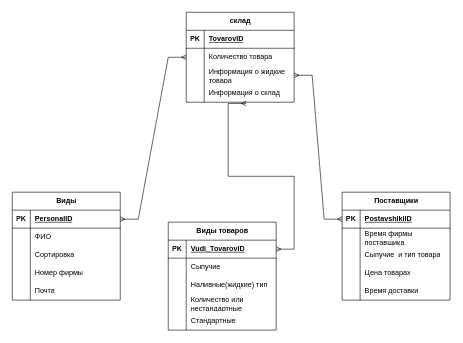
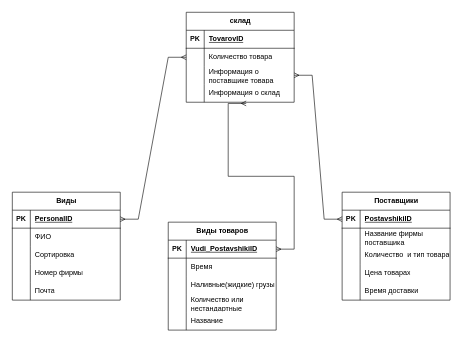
- <mxCell id="11" value="Информация о жидкие товара" style="shape=partialRectangle;connectable=0;fillColor=none;top=0;left=0;bottom=0;right=0;align=left;spacingLeft=6;overflow=hidden;whiteSpace=wrap;html=1;" parent="9" vertex="1"><mxGeometry x="30" width="150" height="30" as="geometry"><mxRectangle width="150" height="30" as="alternateBounds" /></mxGeometry></mxCell>
+ <mxCell id="11" value="Информация о поставщике товара" style="shape=partialRectangle;connectable=0;fillColor=none;top=0;left=0;bottom=0;right=0;align=left;spacingLeft=6;overflow=hidden;whiteSpace=wrap;html=1;" parent="9" vertex="1"><mxGeometry x="30" width="150" height="30" as="geometry"><mxRectangle width="150" height="30" as="alternateBounds" /></mxGeometry></mxCell>
- <mxCell id="53" value="Время фирмы поставщика" style="shape=partialRectangle;connectable=0;fillColor=none;top=0;left=0;bottom=0;right=0;align=left;spacingLeft=6;overflow=hidden;whiteSpace=wrap;html=1;" parent="51" vertex="1"><mxGeometry x="30" width="150" height="30" as="geometry"><mxRectangle width="150" height="30" as="alternateBounds" /></mxGeometry></mxCell>
+ <mxCell id="53" value="Название фирмы поставщика" style="shape=partialRectangle;connectable=0;fillColor=none;top=0;left=0;bottom=0;right=0;align=left;spacingLeft=6;overflow=hidden;whiteSpace=wrap;html=1;" parent="51" vertex="1"><mxGeometry x="30" width="150" height="30" as="geometry"><mxRectangle width="150" height="30" as="alternateBounds" /></mxGeometry></mxCell>
- <mxCell id="34" value="Vudi_TovarovID" style="shape=partialRectangle;connectable=0;fillColor=none;top=0;left=0;bottom=0;right=0;align=left;spacingLeft=6;fontStyle=5;overflow=hidden;whiteSpace=wrap;html=1;" parent="32" vertex="1"><mxGeometry x="30" width="150" height="30" as="geometry"><mxRectangle width="150" height="30" as="alternateBounds" /></mxGeometry></mxCell>
+ <mxCell id="34" value="Vudi_PostavshikiID" style="shape=partialRectangle;connectable=0;fillColor=none;top=0;left=0;bottom=0;right=0;align=left;spacingLeft=6;fontStyle=5;overflow=hidden;whiteSpace=wrap;html=1;" parent="32" vertex="1"><mxGeometry x="30" width="150" height="30" as="geometry"><mxRectangle width="150" height="30" as="alternateBounds" /></mxGeometry></mxCell>
- <mxCell id="56" value="Сыпучие&amp;nbsp; и тип товара" style="shape=partialRectangle;connectable=0;fillColor=none;top=0;left=0;bottom=0;right=0;align=left;spacingLeft=6;overflow=hidden;whiteSpace=wrap;html=1;" parent="54" vertex="1"><mxGeometry x="30" width="150" height="30" as="geometry"><mxRectangle width="150" height="30" as="alternateBounds" /></mxGeometry></mxCell>
+ <mxCell id="56" value="Количество&amp;nbsp; и тип товара" style="shape=partialRectangle;connectable=0;fillColor=none;top=0;left=0;bottom=0;right=0;align=left;spacingLeft=6;overflow=hidden;whiteSpace=wrap;html=1;" parent="54" vertex="1"><mxGeometry x="30" width="150" height="30" as="geometry"><mxRectangle width="150" height="30" as="alternateBounds" /></mxGeometry></mxCell>
- <mxCell id="37" value="Сыпучие" style="shape=partialRectangle;connectable=0;fillColor=none;top=0;left=0;bottom=0;right=0;align=left;spacingLeft=6;overflow=hidden;whiteSpace=wrap;html=1;" parent="35" vertex="1"><mxGeometry x="30" width="150" height="30" as="geometry"><mxRectangle width="150" height="30" as="alternateBounds" /></mxGeometry></mxCell>
+ <mxCell id="37" value="Время" style="shape=partialRectangle;connectable=0;fillColor=none;top=0;left=0;bottom=0;right=0;align=left;spacingLeft=6;overflow=hidden;whiteSpace=wrap;html=1;" parent="35" vertex="1"><mxGeometry x="30" width="150" height="30" as="geometry"><mxRectangle width="150" height="30" as="alternateBounds" /></mxGeometry></mxCell>
- <mxCell id="40" value="Наливные(жидкие) тип" style="shape=partialRectangle;connectable=0;fillColor=none;top=0;left=0;bottom=0;right=0;align=left;spacingLeft=6;overflow=hidden;whiteSpace=wrap;html=1;" parent="38" vertex="1"><mxGeometry x="30" width="150" height="30" as="geometry"><mxRectangle width="150" height="30" as="alternateBounds" /></mxGeometry></mxCell>
+ <mxCell id="40" value="Наливные(жидкие) грузы" style="shape=partialRectangle;connectable=0;fillColor=none;top=0;left=0;bottom=0;right=0;align=left;spacingLeft=6;overflow=hidden;whiteSpace=wrap;html=1;" parent="38" vertex="1"><mxGeometry x="30" width="150" height="30" as="geometry"><mxRectangle width="150" height="30" as="alternateBounds" /></mxGeometry></mxCell>
- <mxCell id="46" value="Стандартные" style="shape=partialRectangle;connectable=0;fillColor=none;top=0;left=0;bottom=0;right=0;align=left;spacingLeft=6;overflow=hidden;whiteSpace=wrap;html=1;" vertex="1" parent="44"><mxGeometry x="30" width="150" height="30" as="geometry"><mxRectangle width="150" height="30" as="alternateBounds" /></mxGeometry></mxCell>
+ <mxCell id="46" value="Название" style="shape=partialRectangle;connectable=0;fillColor=none;top=0;left=0;bottom=0;right=0;align=left;spacingLeft=6;overflow=hidden;whiteSpace=wrap;html=1;" vertex="1" parent="44"><mxGeometry x="30" width="150" height="30" as="geometry"><mxRectangle width="150" height="30" as="alternateBounds" /></mxGeometry></mxCell>
